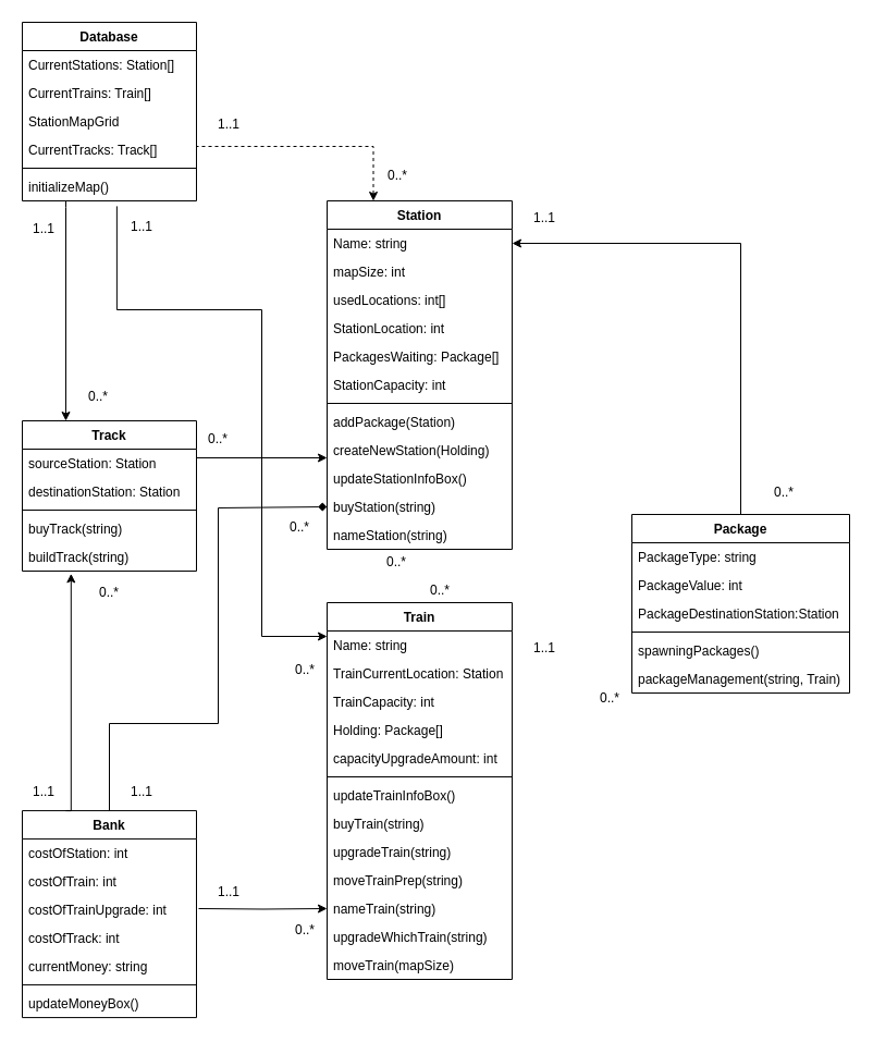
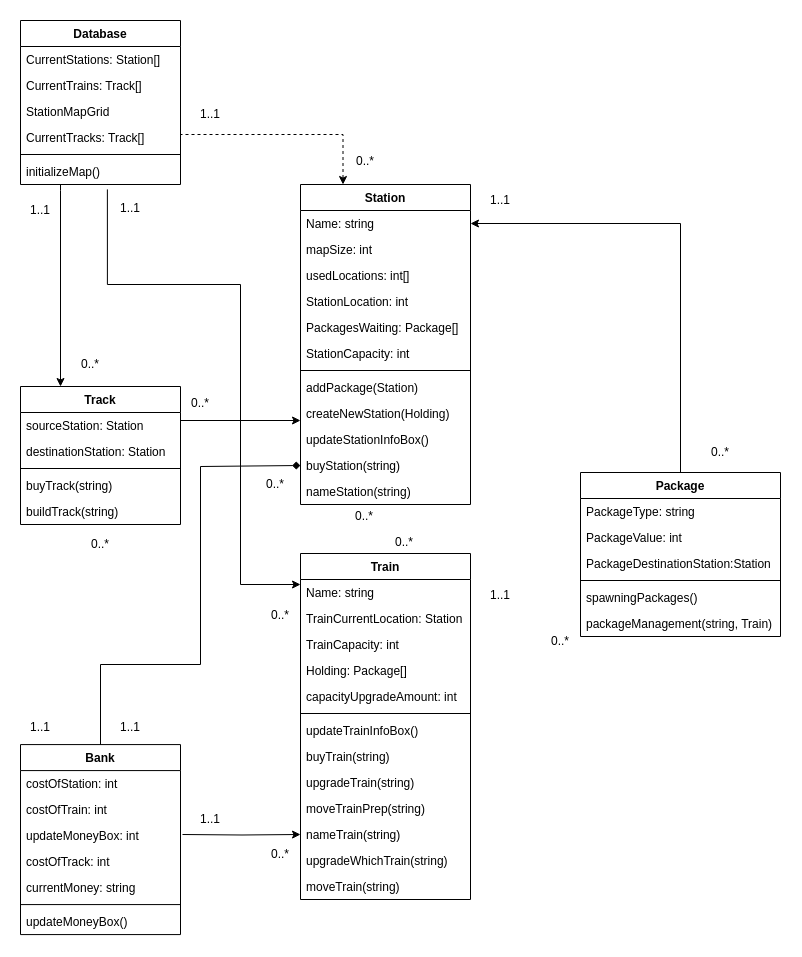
- <mxCell id="46" value="CurrentTrains: Train[]" style="text;strokeColor=none;fillColor=none;align=left;verticalAlign=top;spacingLeft=4;spacingRight=4;overflow=hidden;rotatable=0;points=[[0,0.5],[1,0.5]];portConstraint=eastwest;" vertex="1" parent="44"><mxGeometry y="52" width="160" height="26" as="geometry" /></mxCell>
+ <mxCell id="46" value="CurrentTrains: Track[]" style="text;strokeColor=none;fillColor=none;align=left;verticalAlign=top;spacingLeft=4;spacingRight=4;overflow=hidden;rotatable=0;points=[[0,0.5],[1,0.5]];portConstraint=eastwest;" vertex="1" parent="44"><mxGeometry y="52" width="160" height="26" as="geometry" /></mxCell>
- <mxCell id="64" style="edgeStyle=orthogonalEdgeStyle;rounded=0;orthogonalLoop=1;jettySize=auto;html=1;exitX=0.25;exitY=0;exitDx=0;exitDy=0;entryX=0.28;entryY=1.091;entryDx=0;entryDy=0;entryPerimeter=0;" edge="1" parent="1" source="36" target="35"><mxGeometry relative="1" as="geometry"><Array as="points"><mxPoint x="64" y="744" /></Array></mxGeometry></mxCell>
- <mxCell id="39" value="costOfTrainUpgrade: int" style="text;strokeColor=none;fillColor=none;align=left;verticalAlign=top;spacingLeft=4;spacingRight=4;overflow=hidden;rotatable=0;points=[[0,0.5],[1,0.5]];portConstraint=eastwest;" vertex="1" parent="36"><mxGeometry y="78" width="160" height="26" as="geometry" /></mxCell>
+ <mxCell id="39" value="updateMoneyBox: int" style="text;strokeColor=none;fillColor=none;align=left;verticalAlign=top;spacingLeft=4;spacingRight=4;overflow=hidden;rotatable=0;points=[[0,0.5],[1,0.5]];portConstraint=eastwest;" vertex="1" parent="36"><mxGeometry y="78" width="160" height="26" as="geometry" /></mxCell>
- <mxCell id="15" value="moveTrain(mapSize)" style="text;strokeColor=none;fillColor=none;align=left;verticalAlign=top;spacingLeft=4;spacingRight=4;overflow=hidden;rotatable=0;points=[[0,0.5],[1,0.5]];portConstraint=eastwest;" vertex="1" parent="2"><mxGeometry y="320" width="170" height="26" as="geometry" /></mxCell>
+ <mxCell id="15" value="moveTrain(string)" style="text;strokeColor=none;fillColor=none;align=left;verticalAlign=top;spacingLeft=4;spacingRight=4;overflow=hidden;rotatable=0;points=[[0,0.5],[1,0.5]];portConstraint=eastwest;" vertex="1" parent="2"><mxGeometry y="320" width="170" height="26" as="geometry" /></mxCell>
